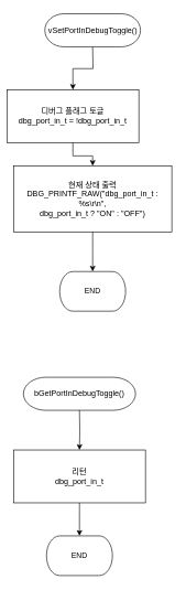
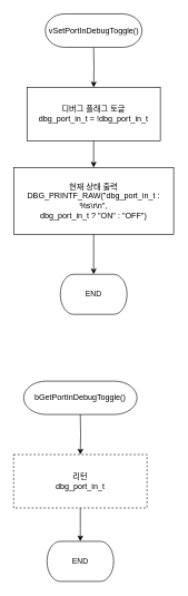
- <mxCell id="2" value="디버그 플래그 토글&#10;dbg_port_in_t = !dbg_port_in_t" style="rounded=0;whiteSpace=wrap;html=1;strokeWidth=1;" parent="1" vertex="1"><mxGeometry x="10" y="135" width="200" height="80" as="geometry" /></mxCell>
+ <mxCell id="2" value="디버그 플래그 토글&#10;dbg_port_in_t = !dbg_port_in_t" style="rounded=0;whiteSpace=wrap;html=1;strokeWidth=1;" parent="1" vertex="1"><mxGeometry x="40" y="130" width="200" height="80" as="geometry" /></mxCell>
- <mxCell id="9" value="리턴&lt;br&gt;dbg_port_in_t" style="rounded=0;whiteSpace=wrap;html=1;strokeWidth=1;" parent="1" vertex="1"><mxGeometry x="20" y="680" width="200" height="80" as="geometry" /></mxCell>
+ <mxCell id="9" value="리턴&lt;br&gt;dbg_port_in_t" style="rounded=0;whiteSpace=wrap;html=1;strokeWidth=1;dashed=1;" parent="1" vertex="1"><mxGeometry x="20" y="680" width="200" height="80" as="geometry" /></mxCell>
